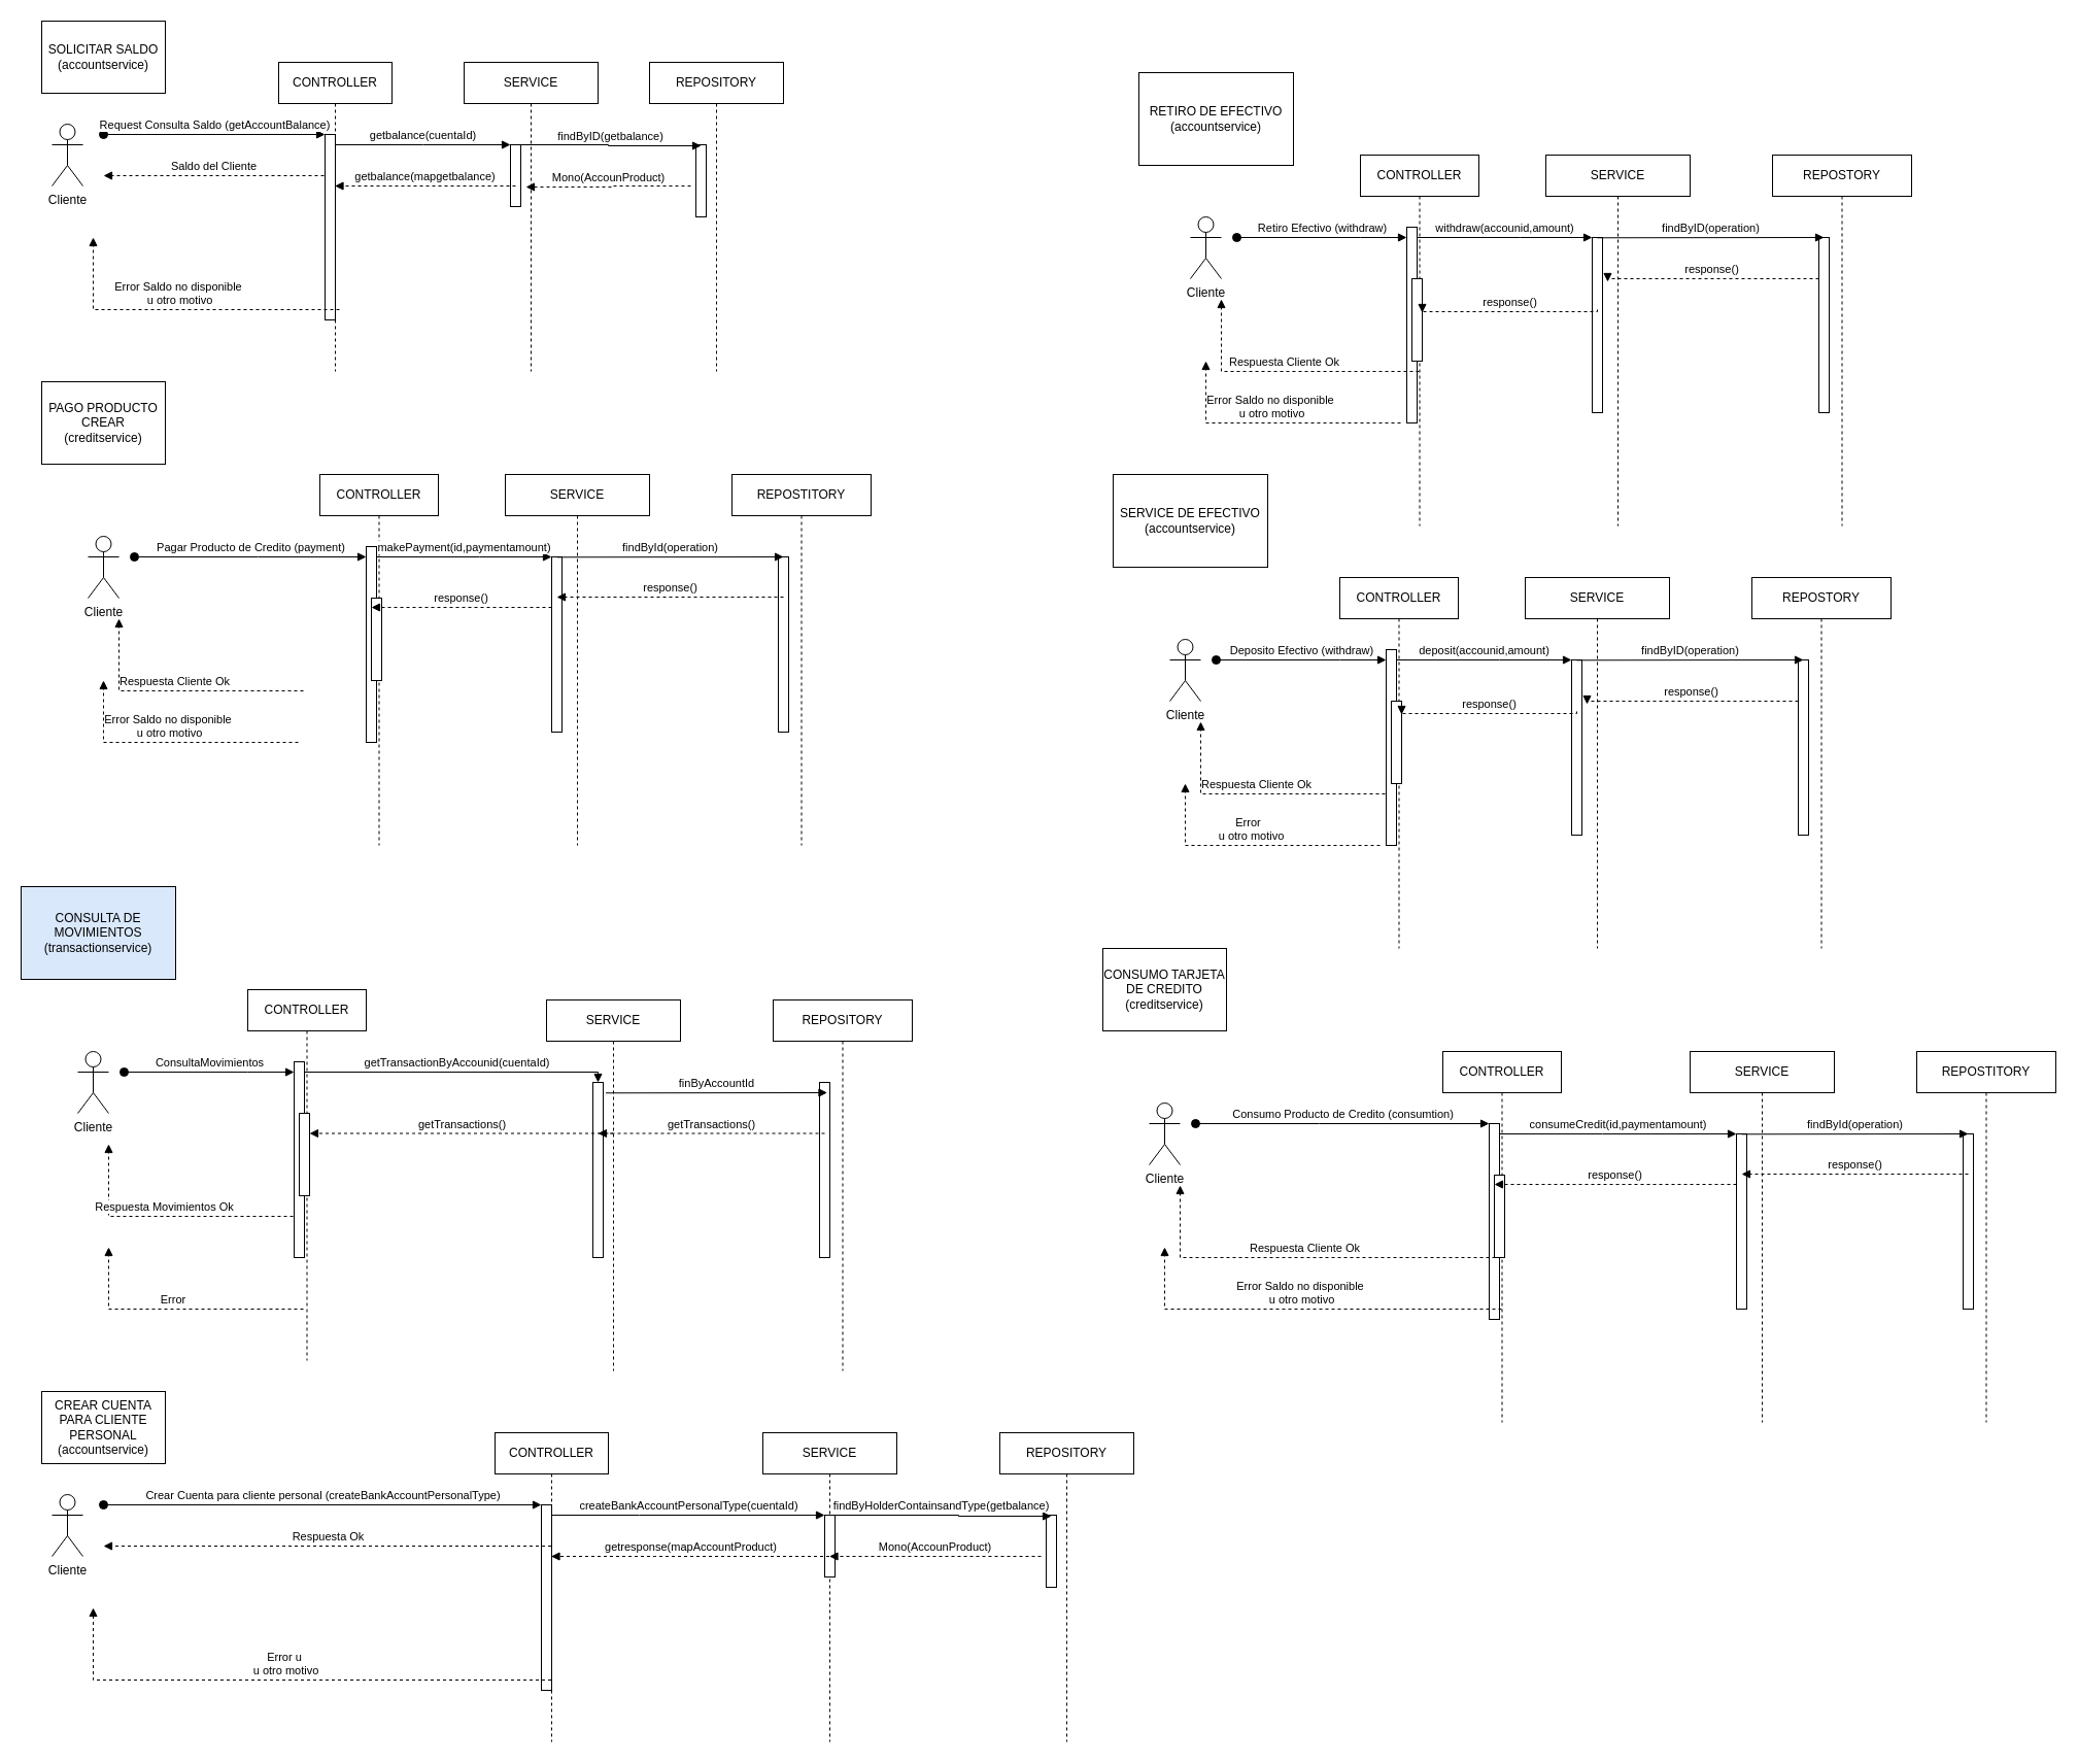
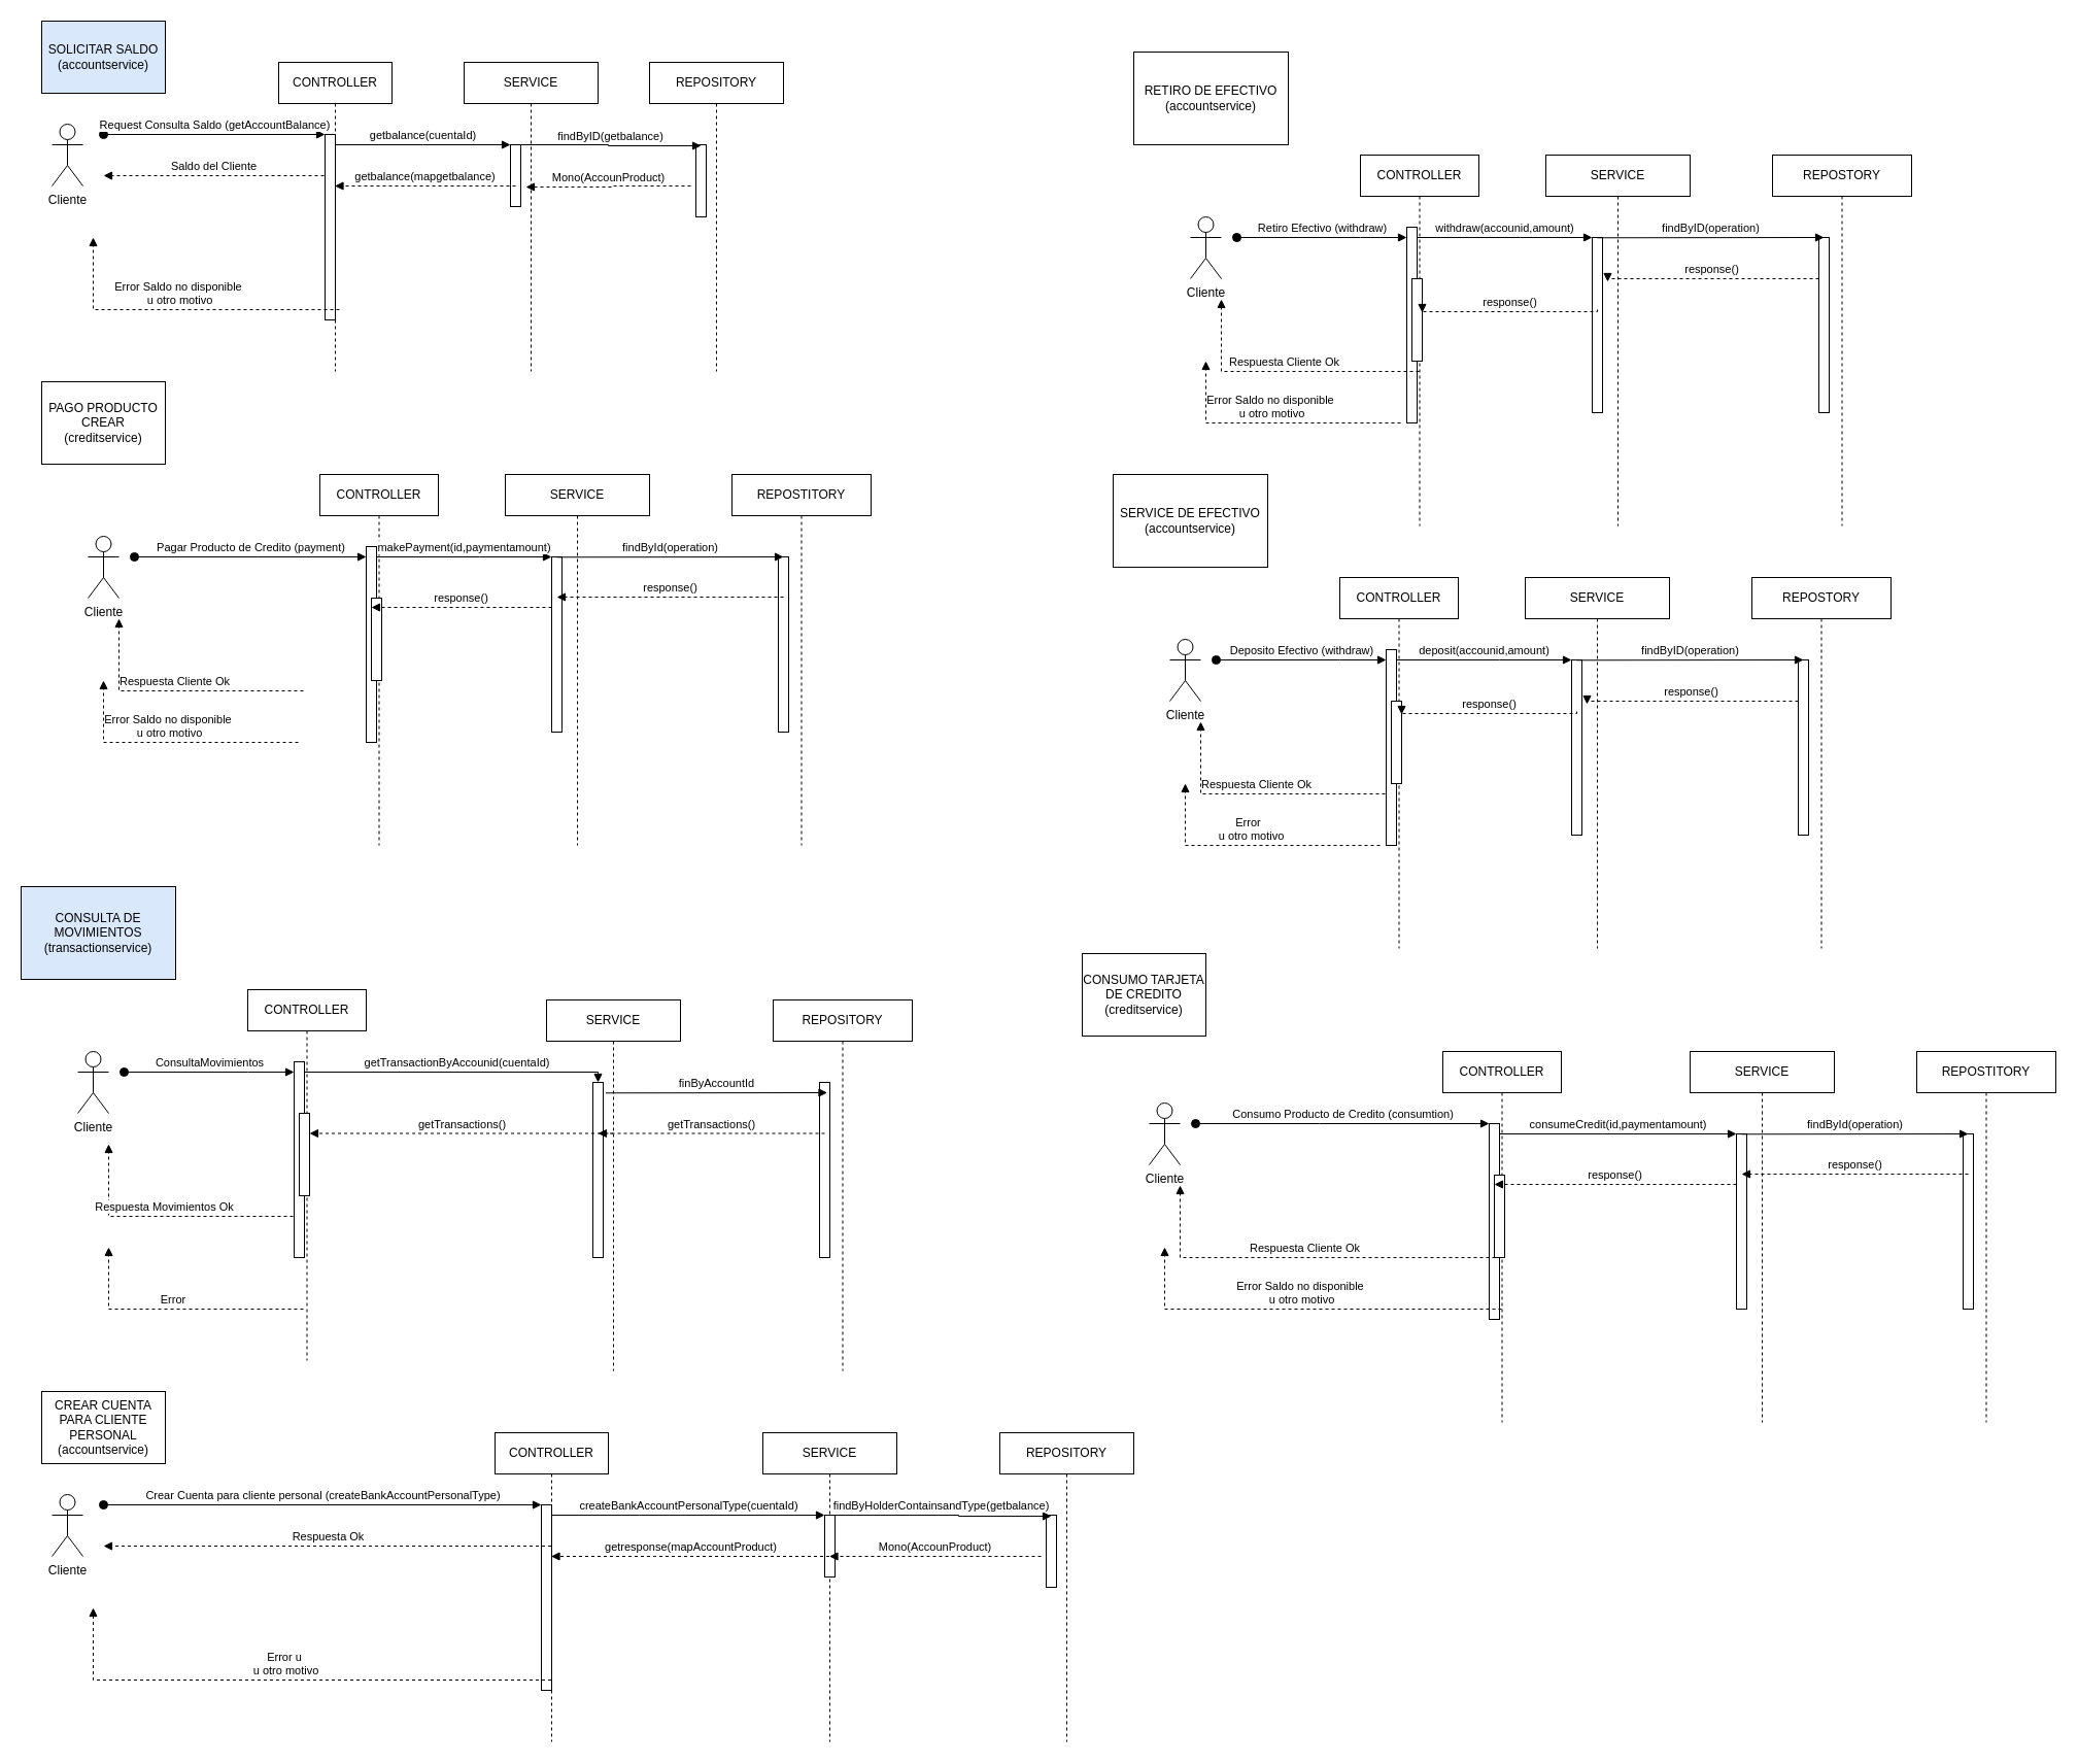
- <mxCell id="12" value="SOLICITAR SALDO&lt;br&gt;(accountservice)" style="rounded=0;whiteSpace=wrap;html=1;" parent="1" vertex="1"><mxGeometry x="40" y="20" width="120" height="70" as="geometry" /></mxCell>
+ <mxCell id="12" value="SOLICITAR SALDO&lt;br&gt;(accountservice)" style="rounded=0;whiteSpace=wrap;html=1;fillColor=#dae8fc;" parent="1" vertex="1"><mxGeometry x="40" y="20" width="120" height="70" as="geometry" /></mxCell>
- <mxCell id="56" value="RETIRO DE EFECTIVO&lt;br&gt;(accountservice)" style="rounded=0;whiteSpace=wrap;html=1;" parent="1" vertex="1"><mxGeometry x="1105" y="70" width="150" height="90" as="geometry" /></mxCell>
+ <mxCell id="56" value="RETIRO DE EFECTIVO&lt;br&gt;(accountservice)" style="rounded=0;whiteSpace=wrap;html=1;" parent="1" vertex="1"><mxGeometry x="1100" y="50" width="150" height="90" as="geometry" /></mxCell>
- <mxCell id="91" value="CONSUMO TARJETA DE CREDITO&lt;div&gt;(creditservice)&lt;/div&gt;" style="rounded=0;whiteSpace=wrap;html=1;" vertex="1" parent="1"><mxGeometry x="1070" y="920" width="120" height="80" as="geometry" /></mxCell>
+ <mxCell id="91" value="CONSUMO TARJETA DE CREDITO&lt;div&gt;(creditservice)&lt;/div&gt;" style="rounded=0;whiteSpace=wrap;html=1;" vertex="1" parent="1"><mxGeometry x="1050" y="925" width="120" height="80" as="geometry" /></mxCell>
